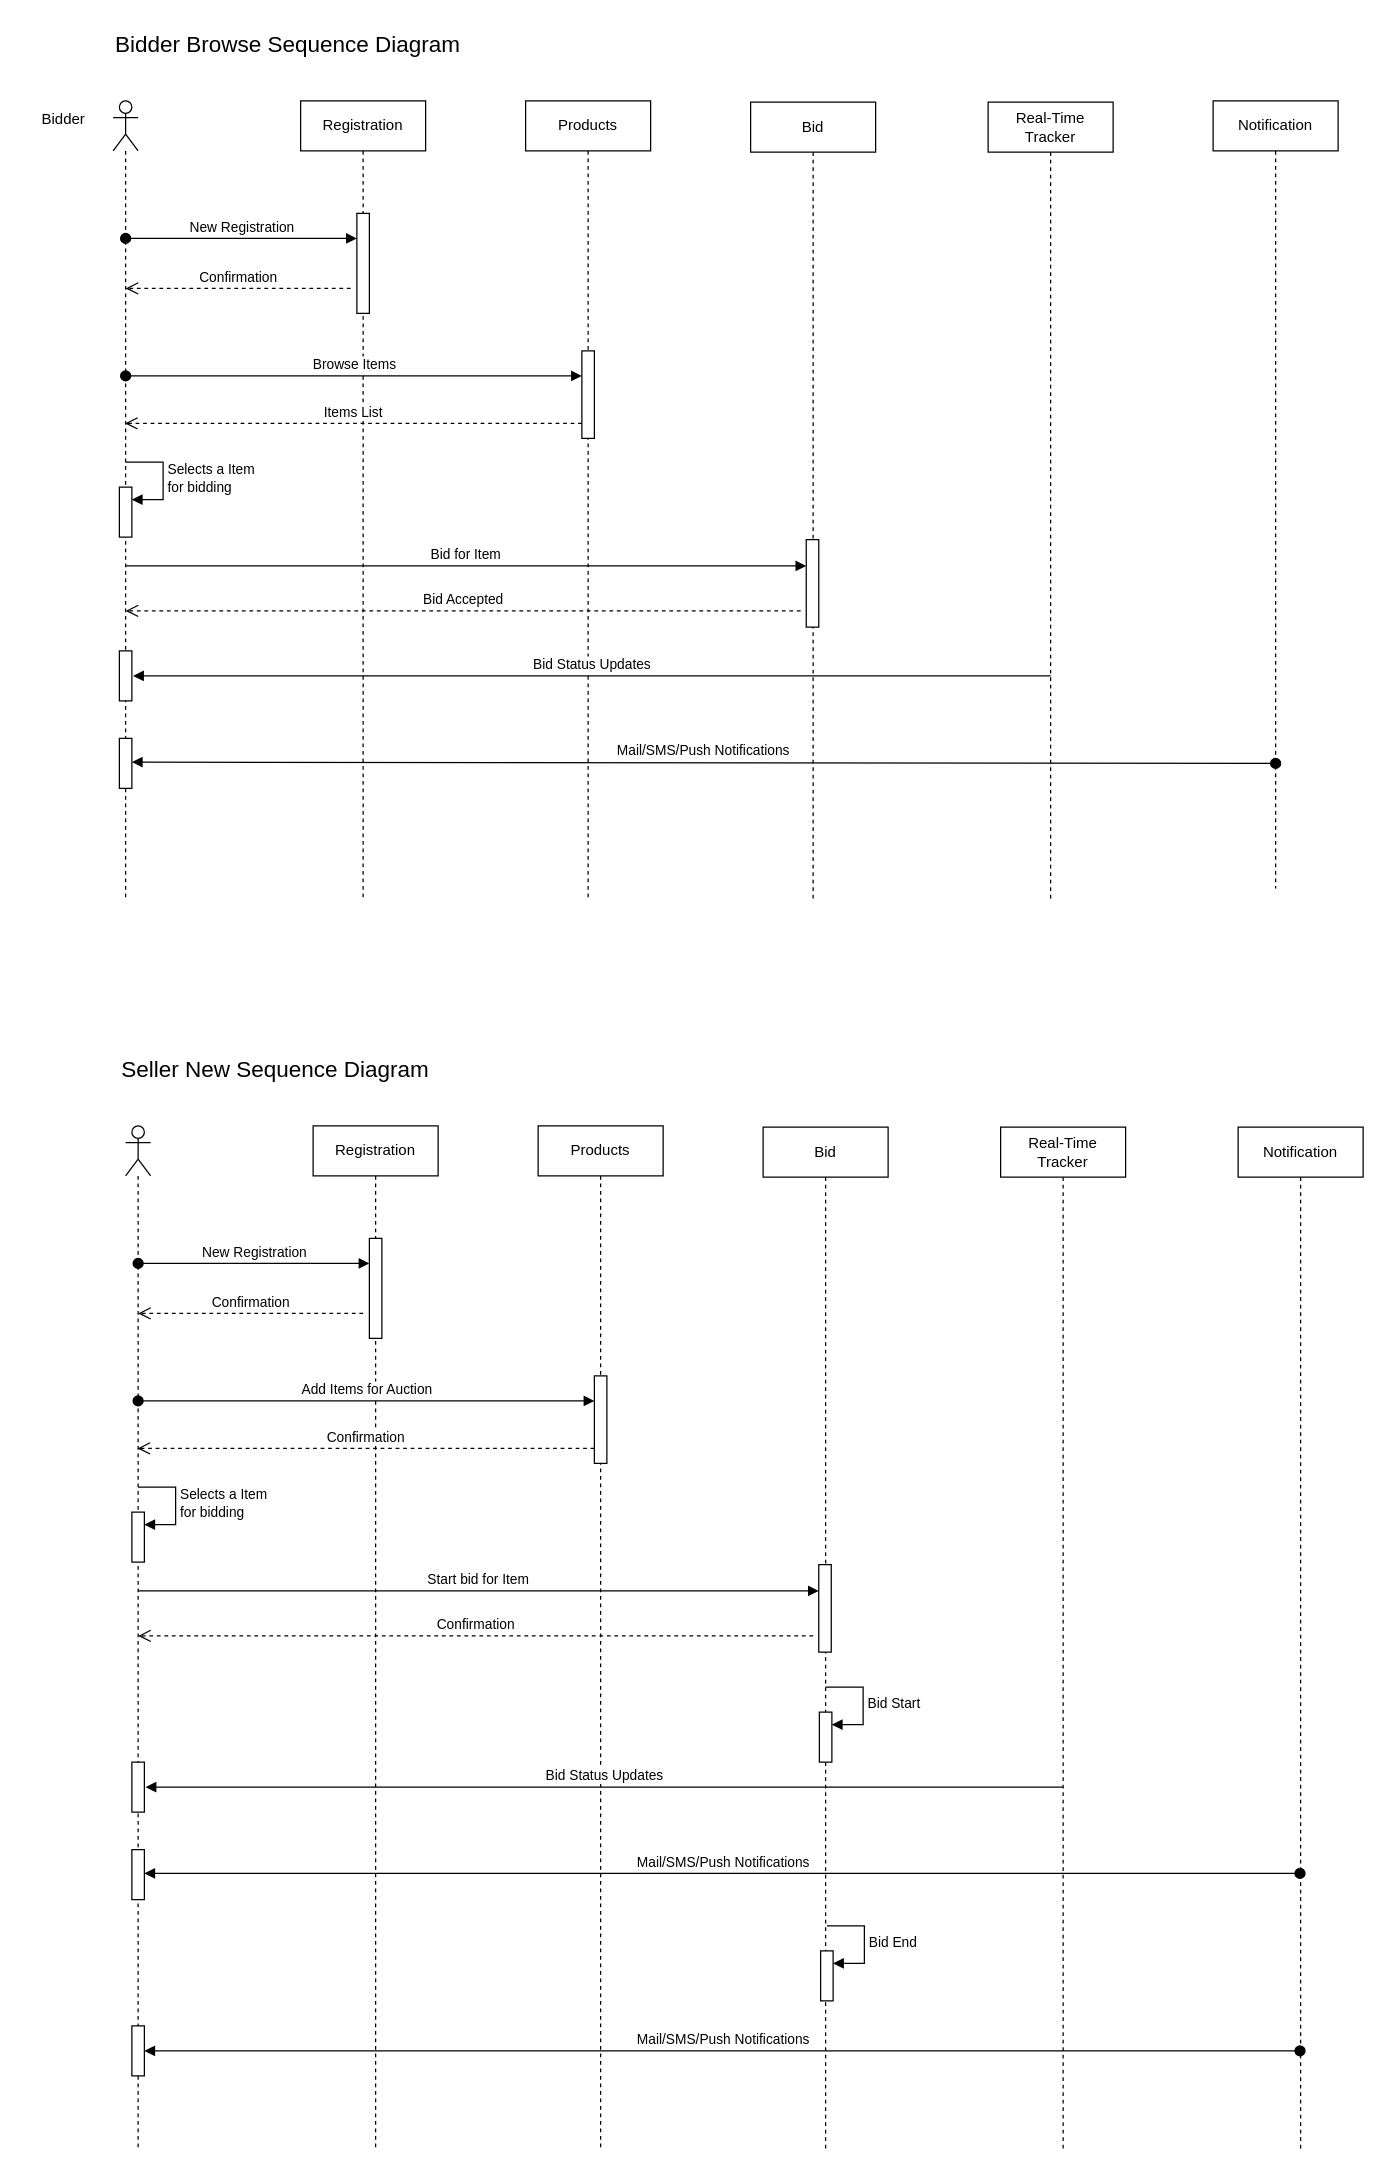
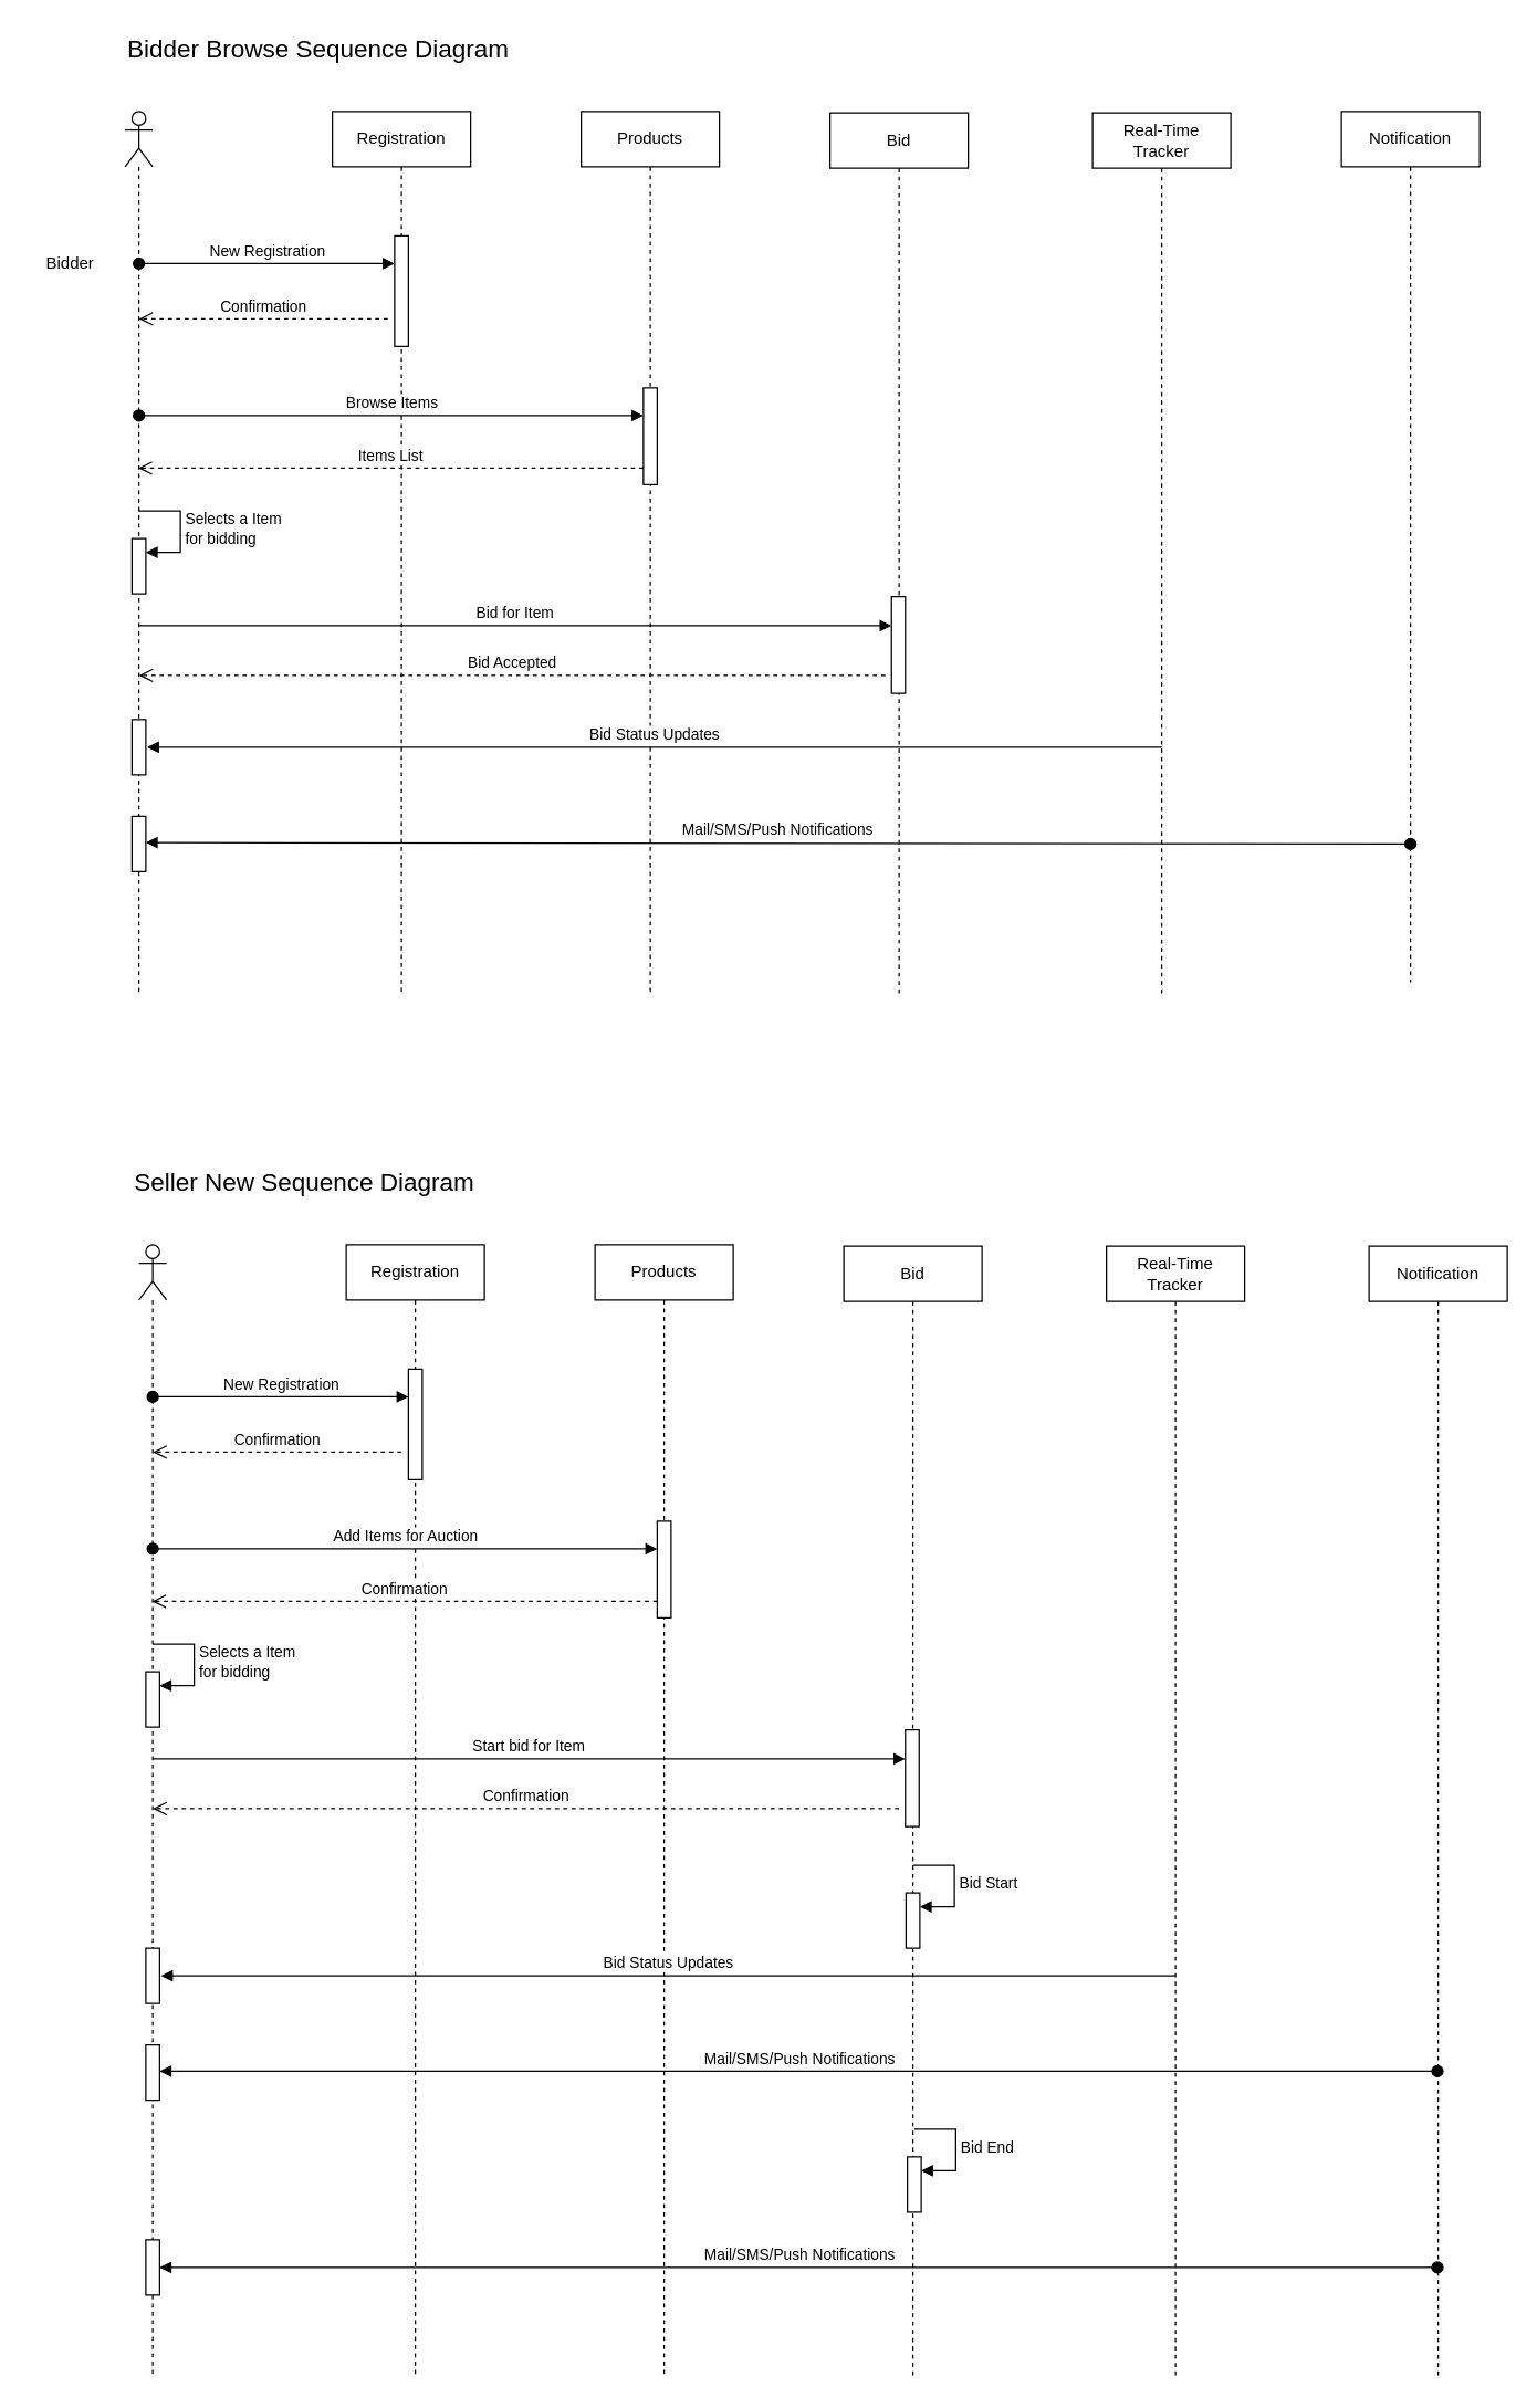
- <mxCell id="14" value="Bidder" style="text;html=1;align=center;verticalAlign=middle;resizable=0;points=[];autosize=1;strokeColor=none;fillColor=none;" parent="1" vertex="1"><mxGeometry x="20" y="80" width="60" height="30" as="geometry" /></mxCell>
+ <mxCell id="14" value="Bidder" style="text;html=1;align=center;verticalAlign=middle;resizable=0;points=[];autosize=1;strokeColor=none;fillColor=none;" parent="1" vertex="1"><mxGeometry x="20" y="175" width="60" height="30" as="geometry" /></mxCell>
